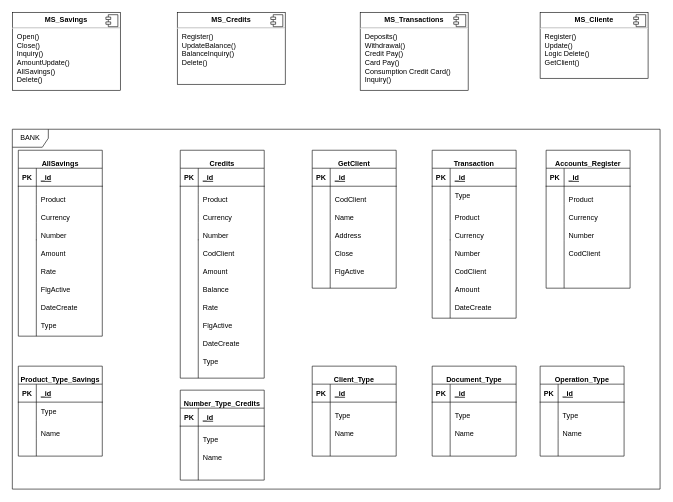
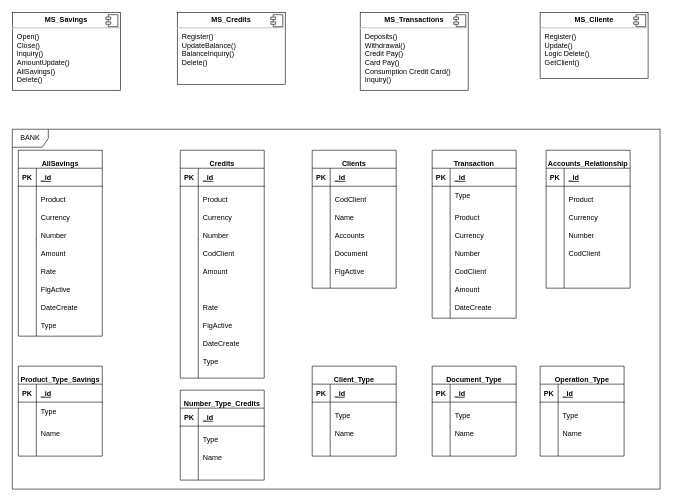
- <mxCell id="24" value="&#10;  GetClient" style="shape=table;startSize=30;container=1;collapsible=1;childLayout=tableLayout;fixedRows=1;rowLines=0;fontStyle=1;align=center;resizeLast=1;" vertex="1" parent="1"><mxGeometry x="520" y="250" width="140" height="230" as="geometry" /></mxCell>
+ <mxCell id="24" value="&#10;  Clients" style="shape=table;startSize=30;container=1;collapsible=1;childLayout=tableLayout;fixedRows=1;rowLines=0;fontStyle=1;align=center;resizeLast=1;" vertex="1" parent="1"><mxGeometry x="520" y="250" width="140" height="230" as="geometry" /></mxCell>
- <mxCell id="50" value="&#10;  Accounts_Register" style="shape=table;startSize=30;container=1;collapsible=1;childLayout=tableLayout;fixedRows=1;rowLines=0;fontStyle=1;align=center;resizeLast=1;" vertex="1" parent="1"><mxGeometry x="910" y="250" width="140" height="230" as="geometry" /></mxCell>
+ <mxCell id="50" value="&#10;  Accounts_Relationship" style="shape=table;startSize=30;container=1;collapsible=1;childLayout=tableLayout;fixedRows=1;rowLines=0;fontStyle=1;align=center;resizeLast=1;" vertex="1" parent="1"><mxGeometry x="910" y="250" width="140" height="230" as="geometry" /></mxCell>
- <mxCell id="36" value="&#10;  Address" style="shape=partialRectangle;connectable=0;fillColor=none;top=0;left=0;bottom=0;right=0;align=left;spacingLeft=6;overflow=hidden;" vertex="1" parent="34"><mxGeometry x="30" width="110" height="30" as="geometry"><mxRectangle width="110" height="30" as="alternateBounds" /></mxGeometry></mxCell>
+ <mxCell id="36" value="&#10;  Accounts" style="shape=partialRectangle;connectable=0;fillColor=none;top=0;left=0;bottom=0;right=0;align=left;spacingLeft=6;overflow=hidden;" vertex="1" parent="34"><mxGeometry x="30" width="110" height="30" as="geometry"><mxRectangle width="110" height="30" as="alternateBounds" /></mxGeometry></mxCell>
- <mxCell id="154" value="&#10;  Close" style="shape=partialRectangle;connectable=0;fillColor=none;top=0;left=0;bottom=0;right=0;align=left;spacingLeft=6;overflow=hidden;" vertex="1" parent="1"><mxGeometry x="550" y="400" width="110" height="30" as="geometry"><mxRectangle width="110" height="30" as="alternateBounds" /></mxGeometry></mxCell>
+ <mxCell id="154" value="&#10;  Document" style="shape=partialRectangle;connectable=0;fillColor=none;top=0;left=0;bottom=0;right=0;align=left;spacingLeft=6;overflow=hidden;" vertex="1" parent="1"><mxGeometry x="550" y="400" width="110" height="30" as="geometry"><mxRectangle width="110" height="30" as="alternateBounds" /></mxGeometry></mxCell>
- <mxCell id="152" value="&#10;  Balance" style="shape=partialRectangle;connectable=0;fillColor=none;top=0;left=0;bottom=0;right=0;align=left;spacingLeft=6;overflow=hidden;" vertex="1" parent="1"><mxGeometry x="330" y="460" width="110" height="30" as="geometry"><mxRectangle width="110" height="30" as="alternateBounds" /></mxGeometry></mxCell>
